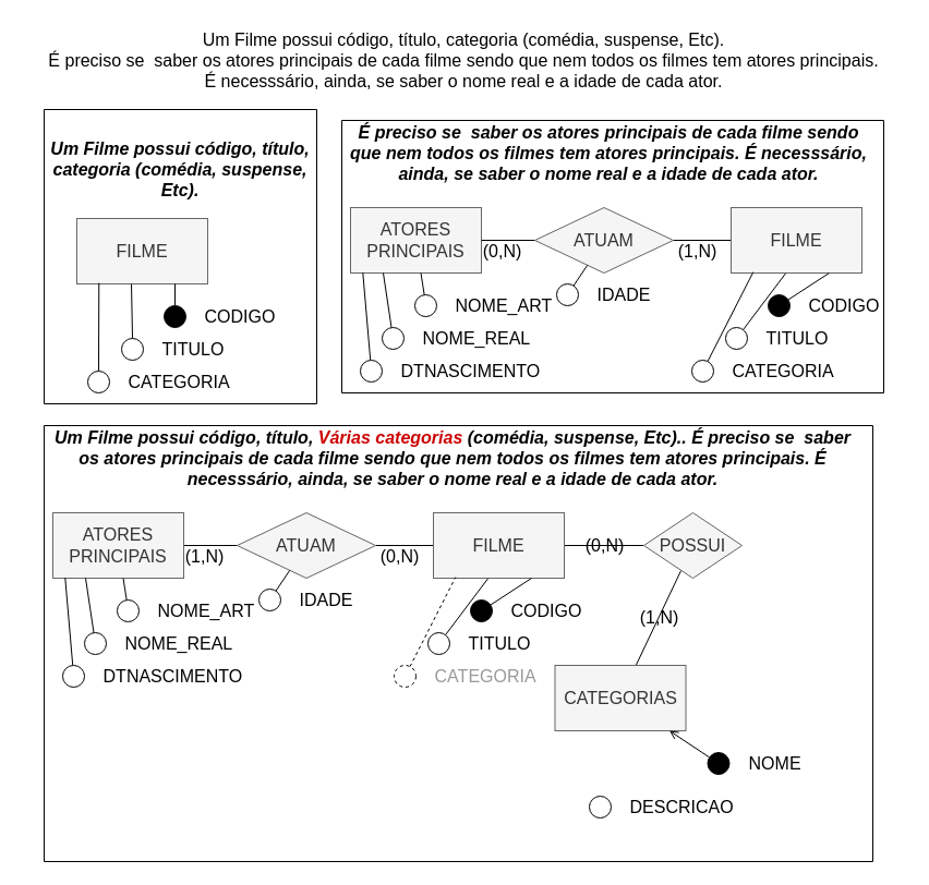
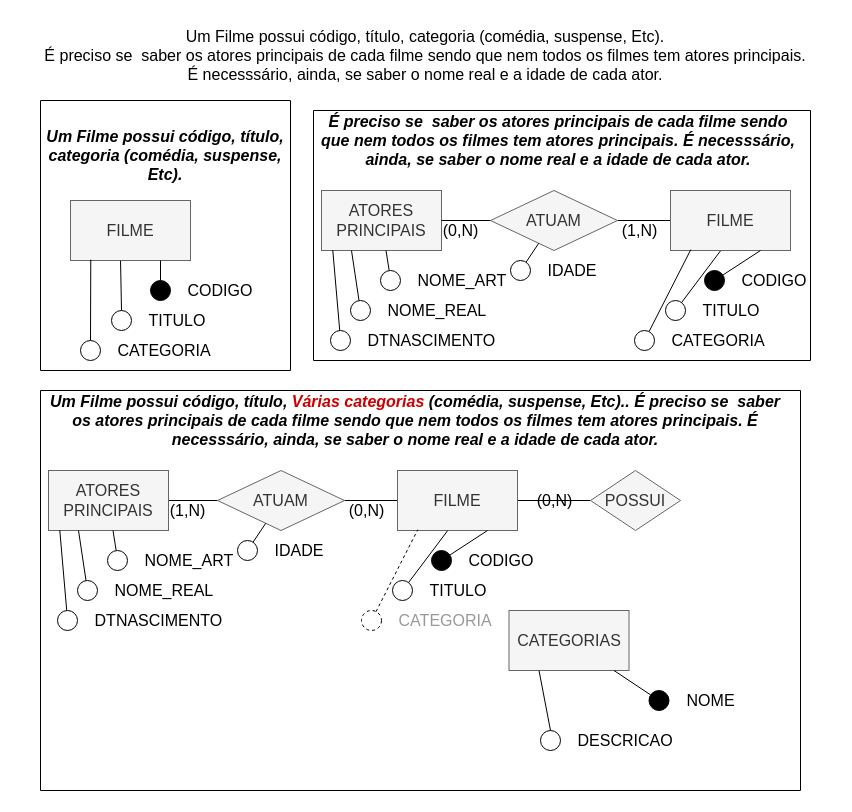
- <mxCell id="57" value="(1,N)" style="edgeStyle=none;html=1;labelBackgroundColor=none;fontSize=16;fontColor=#000000;endArrow=none;endFill=0;strokeColor=#000000;" edge="1" parent="35" source="58" target="59"><mxGeometry relative="1" as="geometry" /></mxCell>
- <mxCell id="60" style="edgeStyle=none;html=1;labelBackgroundColor=none;fontSize=16;fontColor=#000000;endArrow=open;endFill=0;strokeColor=#000000;" edge="1" parent="35" source="61" target="59"><mxGeometry relative="1" as="geometry" /></mxCell>
+ <mxCell id="60" style="edgeStyle=none;html=1;labelBackgroundColor=none;fontSize=16;fontColor=#000000;endArrow=none;endFill=0;strokeColor=#000000;" edge="1" parent="35" source="61" target="59"><mxGeometry relative="1" as="geometry" /></mxCell>
+ <mxCell id="62" style="edgeStyle=none;html=1;exitX=0.5;exitY=0;exitDx=0;exitDy=0;labelBackgroundColor=none;fontSize=16;fontColor=#000000;endArrow=none;endFill=0;strokeColor=#000000;entryX=0.25;entryY=1;entryDx=0;entryDy=0;" edge="1" parent="35" source="63" target="59"><mxGeometry relative="1" as="geometry" /></mxCell>
